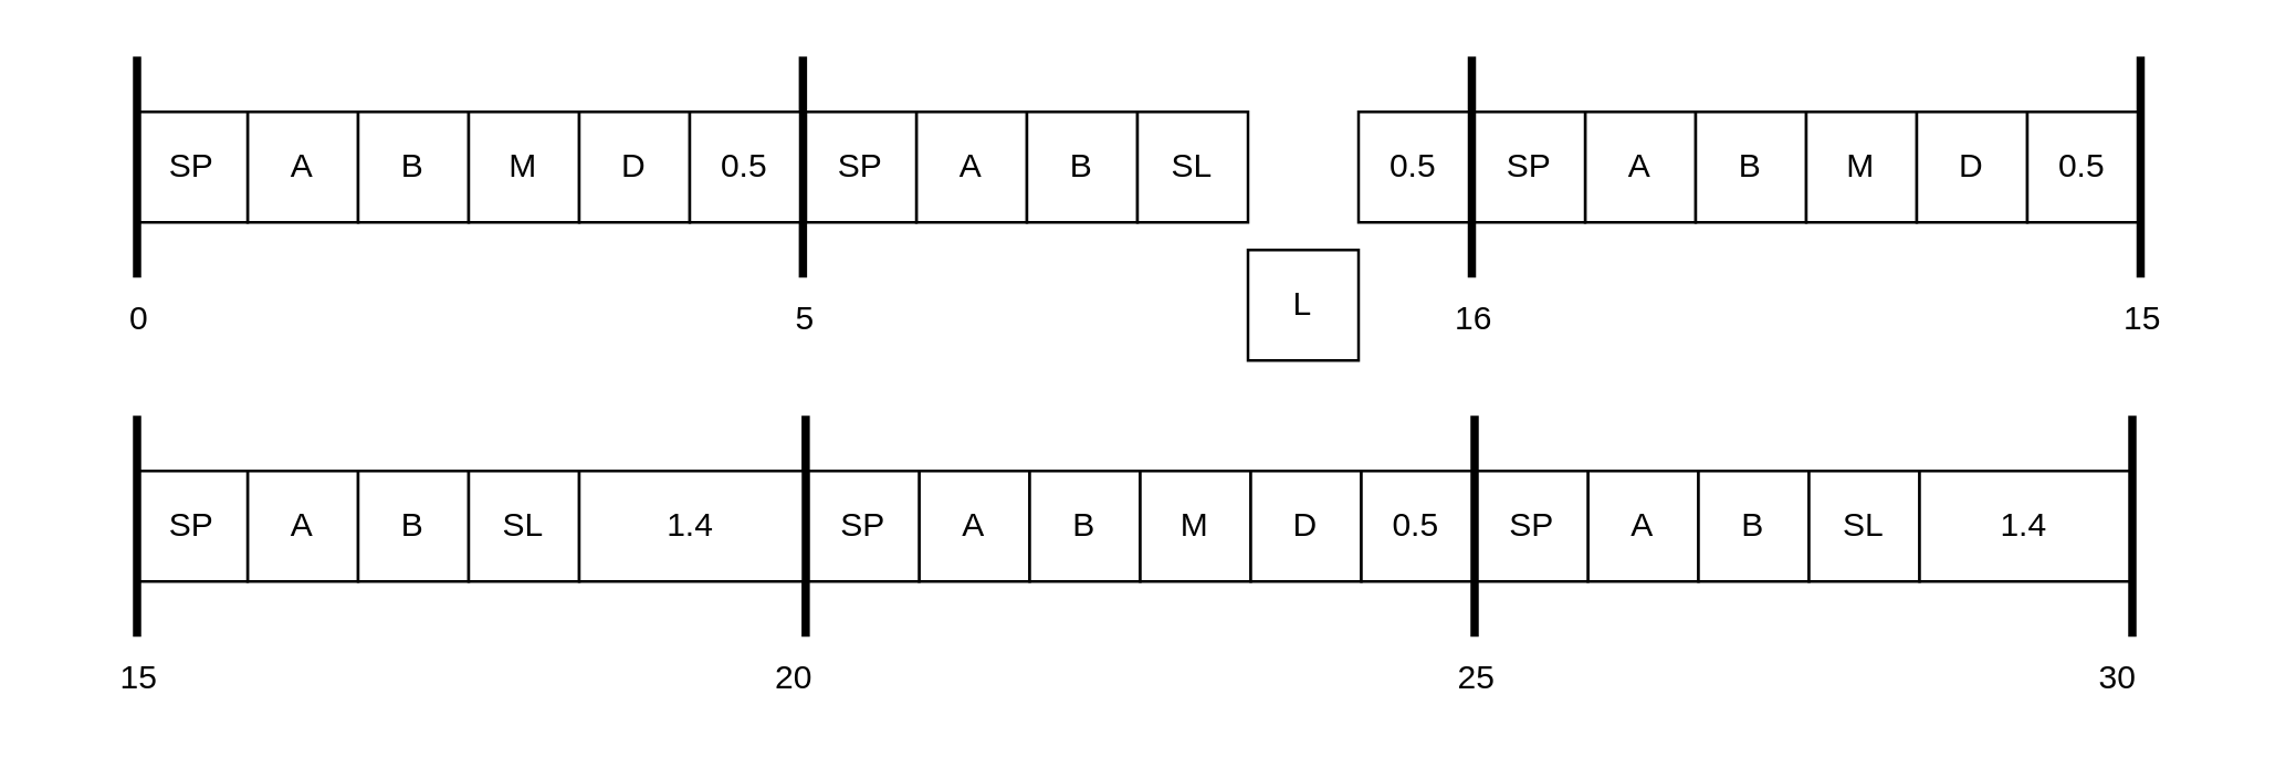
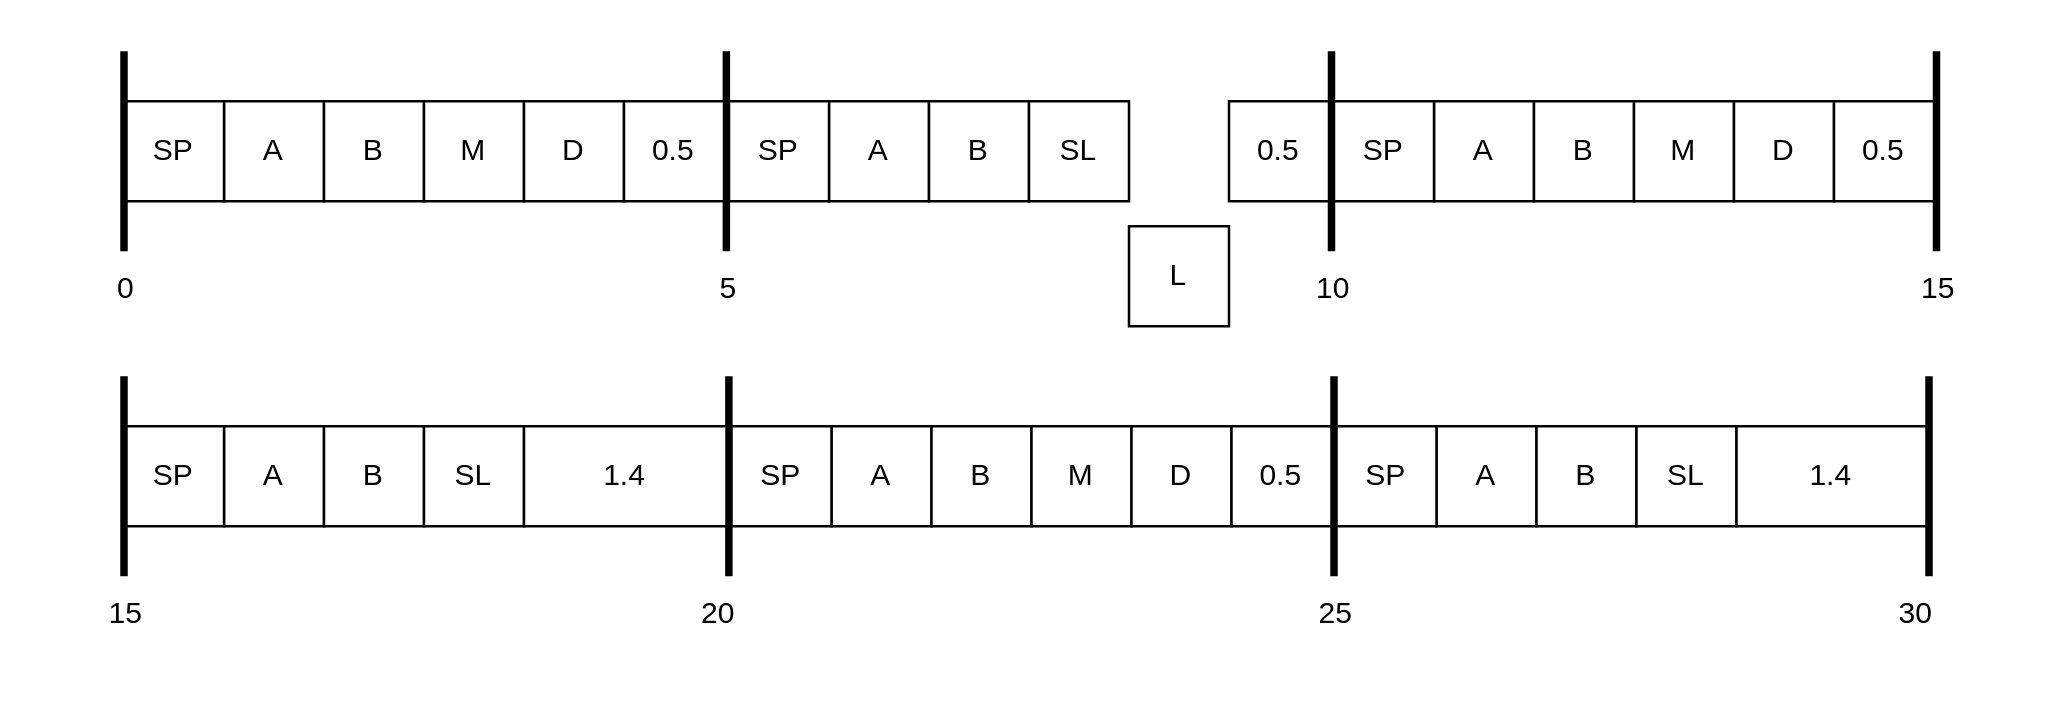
- <mxCell id="6" value="16" style="text;html=1;strokeColor=none;fillColor=none;align=center;verticalAlign=middle;whiteSpace=wrap;rounded=0;" parent="1" vertex="1"><mxGeometry x="503" y="100" width="60" height="30" as="geometry" /></mxCell>
+ <mxCell id="6" value="10" style="text;html=1;strokeColor=none;fillColor=none;align=center;verticalAlign=middle;whiteSpace=wrap;rounded=0;" parent="1" vertex="1"><mxGeometry x="503" y="100" width="60" height="30" as="geometry" /></mxCell>
